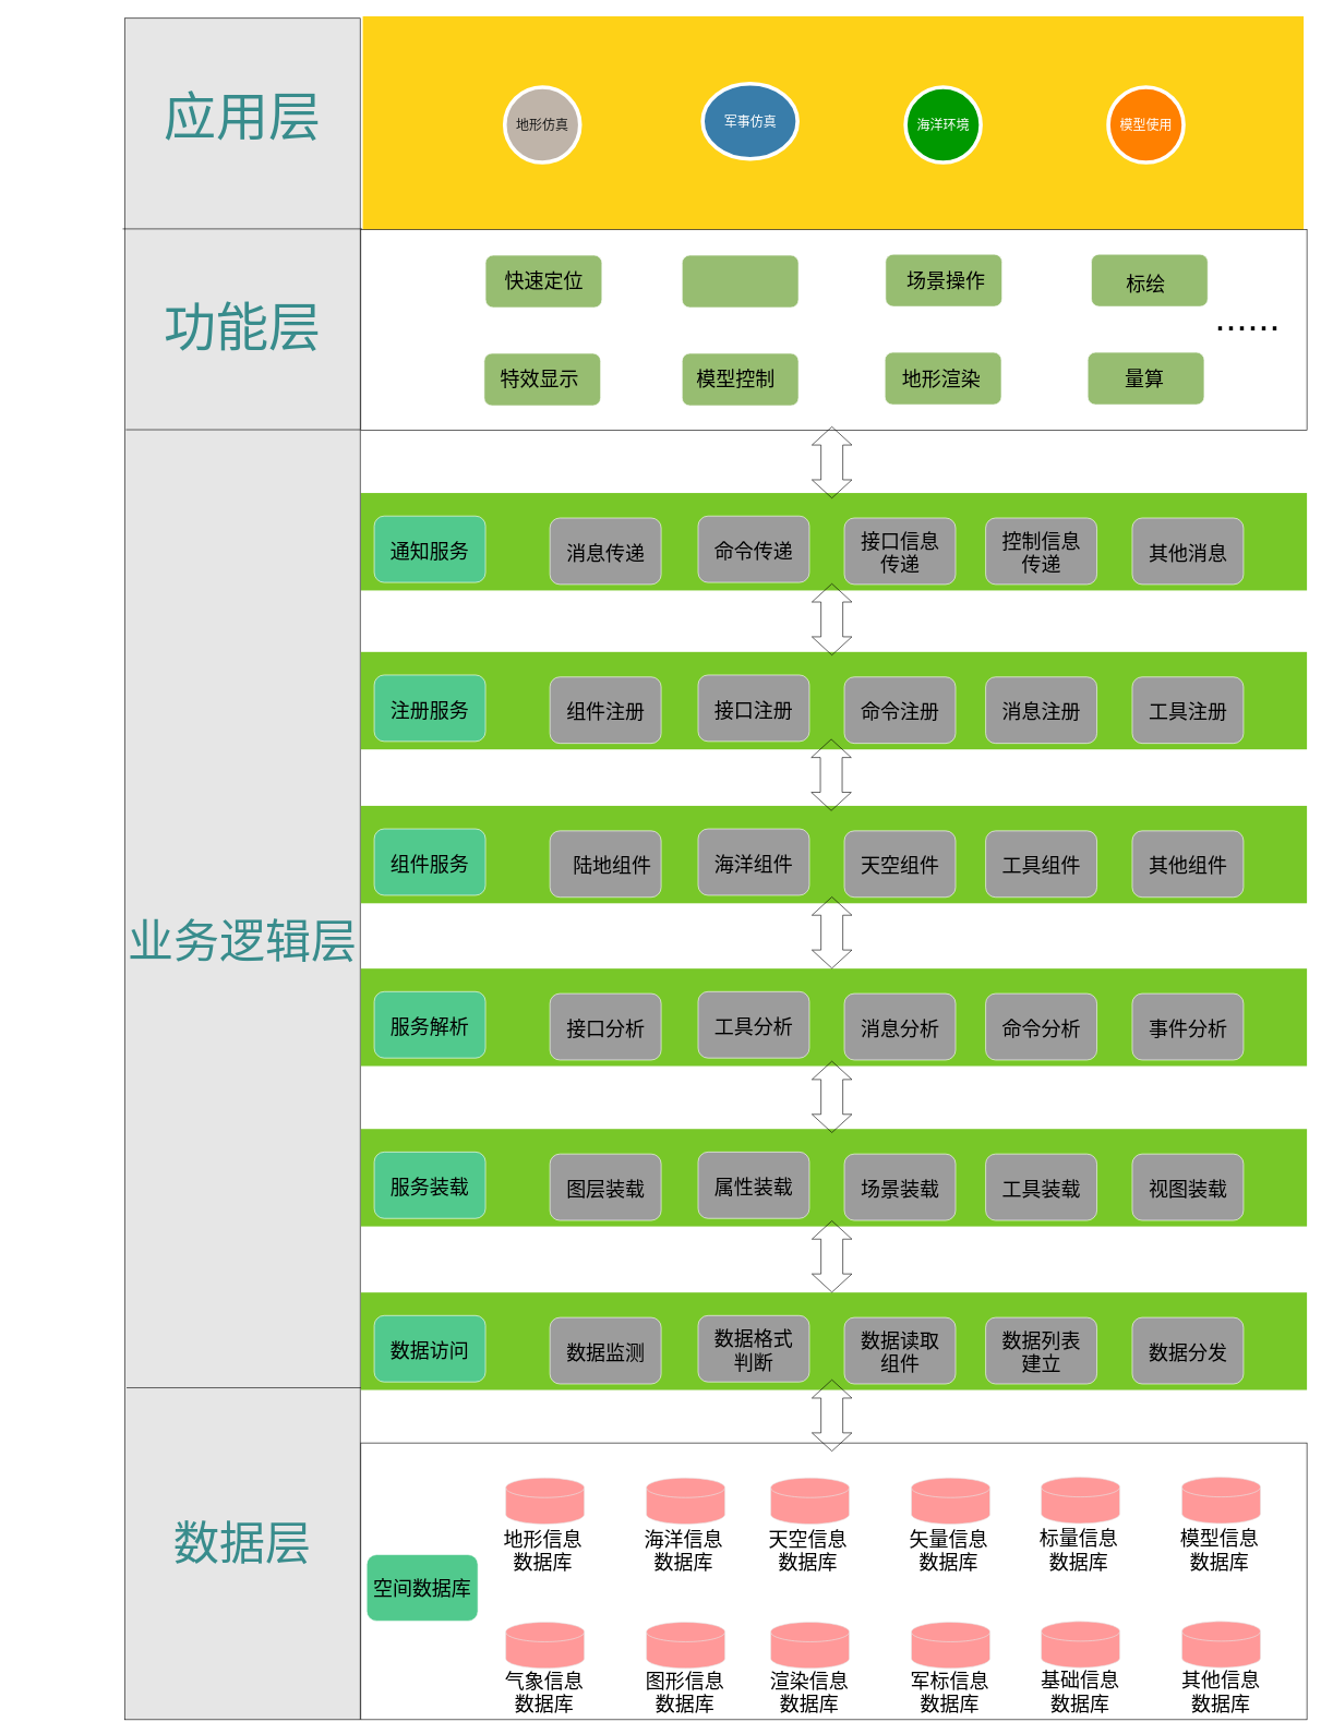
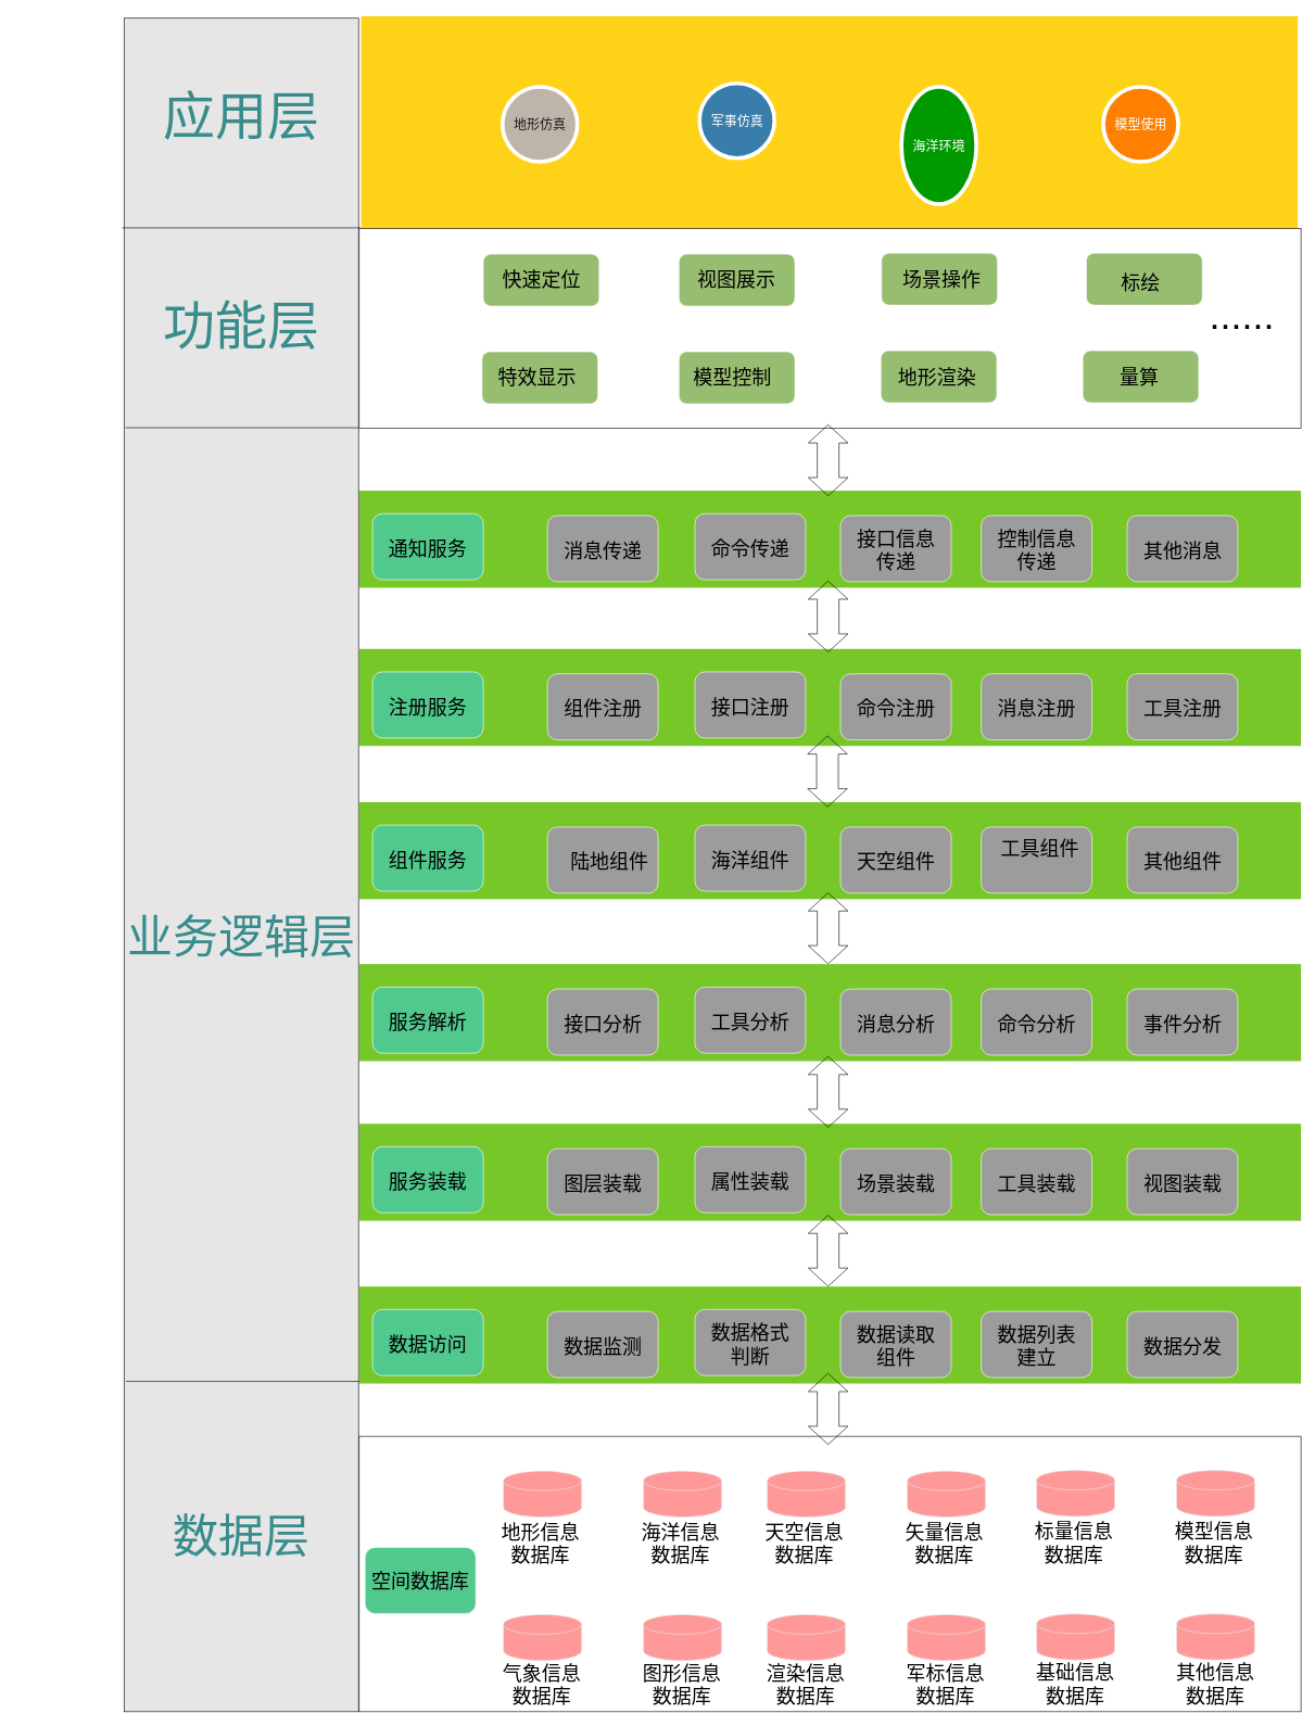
- <mxCell id="4" value="&lt;font style=&quot;font-size: 20px&quot;&gt;军事仿真&lt;/font&gt;" style="ellipse;whiteSpace=wrap;html=1;rounded=0;shadow=0;strokeWidth=6;fontSize=14;align=center;fillColor=#397DAA;strokeColor=#FFFFFF;fontColor=#FFFFFF;" vertex="1" parent="1"><mxGeometry x="1073.5" y="127" width="145" height="115" as="geometry" /></mxCell>
+ <mxCell id="4" value="&lt;font style=&quot;font-size: 20px&quot;&gt;军事仿真&lt;/font&gt;" style="ellipse;whiteSpace=wrap;html=1;rounded=0;shadow=0;strokeWidth=6;fontSize=14;align=center;fillColor=#397DAA;strokeColor=#FFFFFF;fontColor=#FFFFFF;" vertex="1" parent="1"><mxGeometry x="1073.5" y="127" width="115" height="115" as="geometry" /></mxCell>
- <mxCell id="6" value="&lt;font style=&quot;font-size: 20px&quot; color=&quot;#ffffff&quot;&gt;海洋环境&lt;/font&gt;" style="ellipse;whiteSpace=wrap;html=1;rounded=0;shadow=0;strokeWidth=6;fontSize=14;align=center;strokeColor=#FFFFFF;fillColor=#009900;" vertex="1" parent="1"><mxGeometry x="1383.5" y="132.5" width="115" height="115" as="geometry" /></mxCell>
+ <mxCell id="6" value="&lt;font style=&quot;font-size: 20px&quot; color=&quot;#ffffff&quot;&gt;海洋环境&lt;/font&gt;" style="ellipse;whiteSpace=wrap;html=1;rounded=0;shadow=0;strokeWidth=6;fontSize=14;align=center;strokeColor=#FFFFFF;fillColor=#009900;" vertex="1" parent="1"><mxGeometry x="1383.5" y="132.5" width="115" height="180" as="geometry" /></mxCell>
+ <mxCell id="18" value="视图展示" style="text;html=1;strokeColor=none;fillColor=none;align=center;verticalAlign=middle;whiteSpace=wrap;rounded=0;fontSize=30;" vertex="1" parent="1"><mxGeometry x="1066.5" y="419.25" width="127" height="20" as="geometry" /></mxCell>
- <mxCell id="67" value="工具组件" style="text;html=1;strokeColor=none;fillColor=none;align=center;verticalAlign=middle;whiteSpace=wrap;rounded=0;fontSize=30;" vertex="1" parent="1"><mxGeometry x="1526.5" y="1313" width="129" height="20" as="geometry" /></mxCell>
+ <mxCell id="67" value="工具组件" style="text;html=1;strokeColor=none;fillColor=none;align=center;verticalAlign=middle;whiteSpace=wrap;rounded=0;fontSize=30;" vertex="1" parent="1"><mxGeometry x="1531.5" y="1293" width="129" height="20" as="geometry" /></mxCell>
